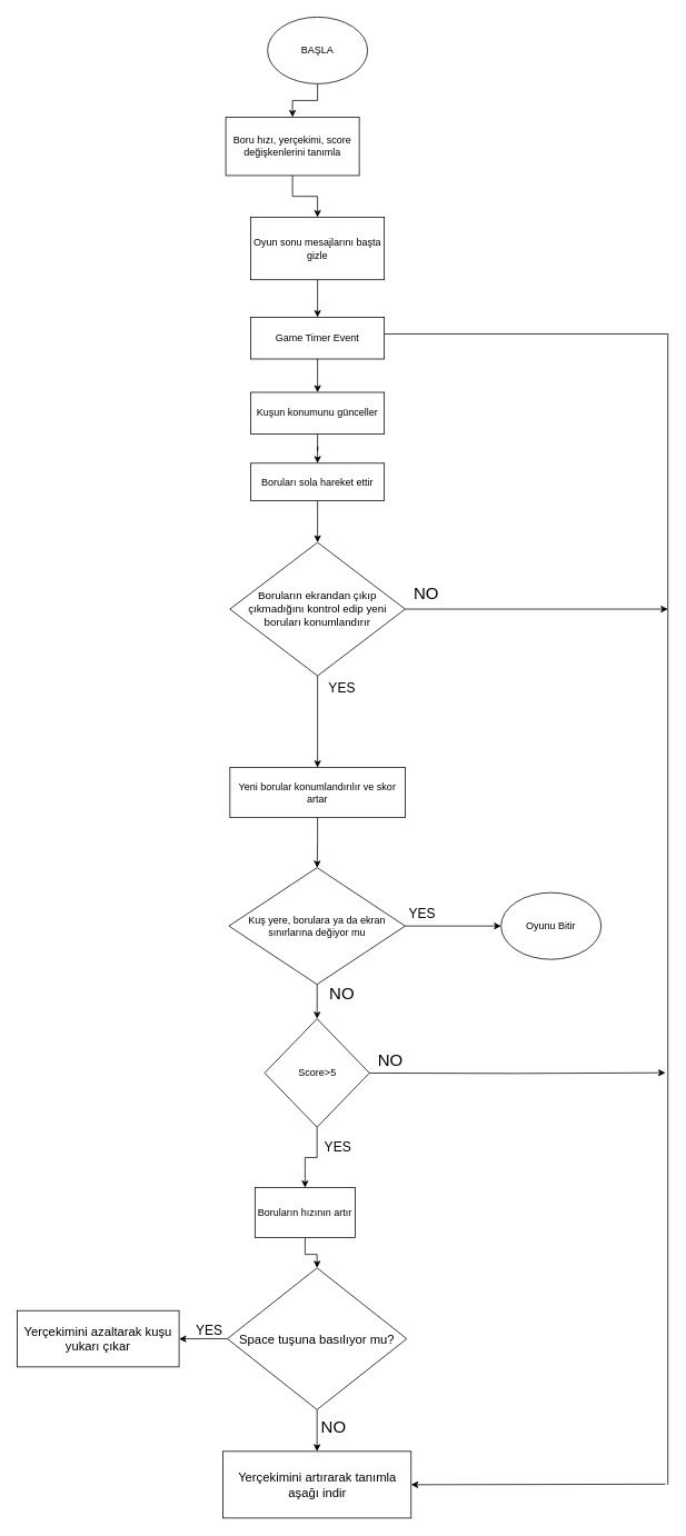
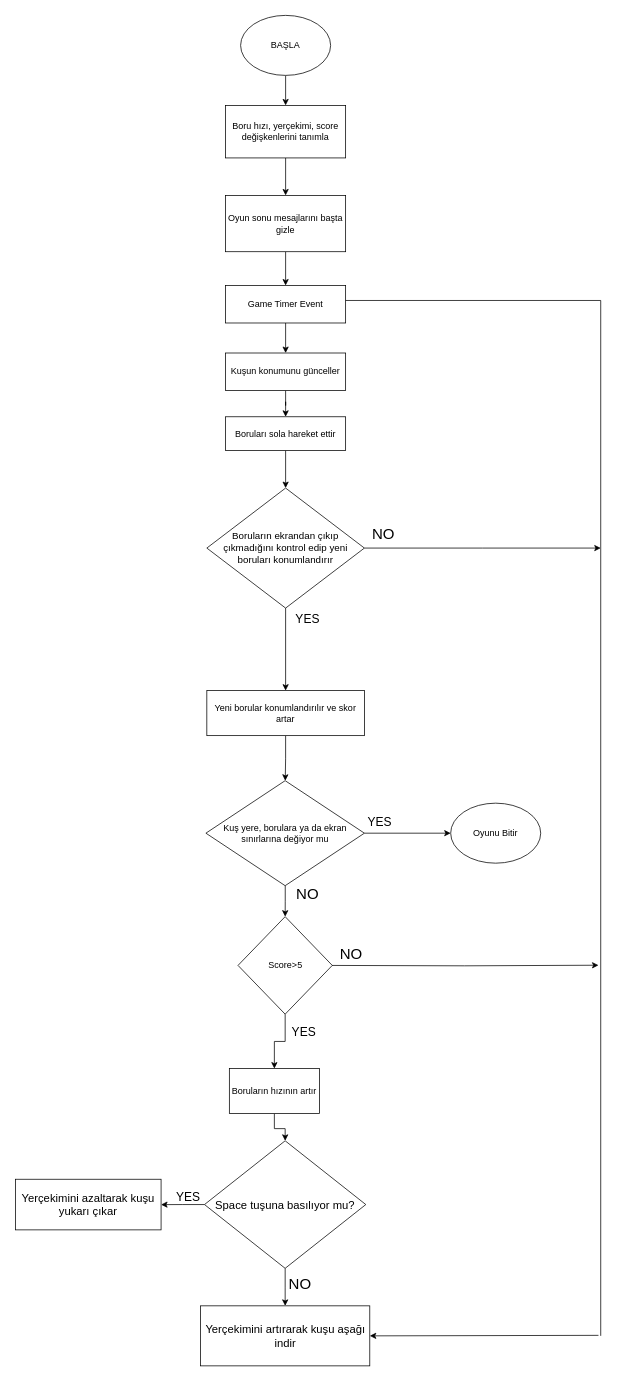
- <mxCell id="5" value="&lt;div style=&quot;&quot;&gt;&lt;span style=&quot;background-color: initial;&quot;&gt;Boru hızı, yerçekimi, score değişkenlerini tanımla&lt;/span&gt;&lt;/div&gt;" style="whiteSpace=wrap;html=1;align=center;" vertex="1" parent="1"><mxGeometry x="270" y="140" width="160" height="70" as="geometry" /></mxCell>
+ <mxCell id="5" value="&lt;div style=&quot;&quot;&gt;&lt;span style=&quot;background-color: initial;&quot;&gt;Boru hızı, yerçekimi, score değişkenlerini tanımla&lt;/span&gt;&lt;/div&gt;" style="whiteSpace=wrap;html=1;align=center;" vertex="1" parent="1"><mxGeometry x="300" y="140" width="160" height="70" as="geometry" /></mxCell>
- <mxCell id="33" value="Yerçekimini artırarak tanımla aşağı indir" style="whiteSpace=wrap;html=1;fontSize=15;" vertex="1" parent="1"><mxGeometry x="266.57" y="1740" width="225.62" height="80" as="geometry" /></mxCell>
+ <mxCell id="33" value="Yerçekimini artırarak kuşu aşağı indir" style="whiteSpace=wrap;html=1;fontSize=15;" vertex="1" parent="1"><mxGeometry x="266.57" y="1740" width="225.62" height="80" as="geometry" /></mxCell>
